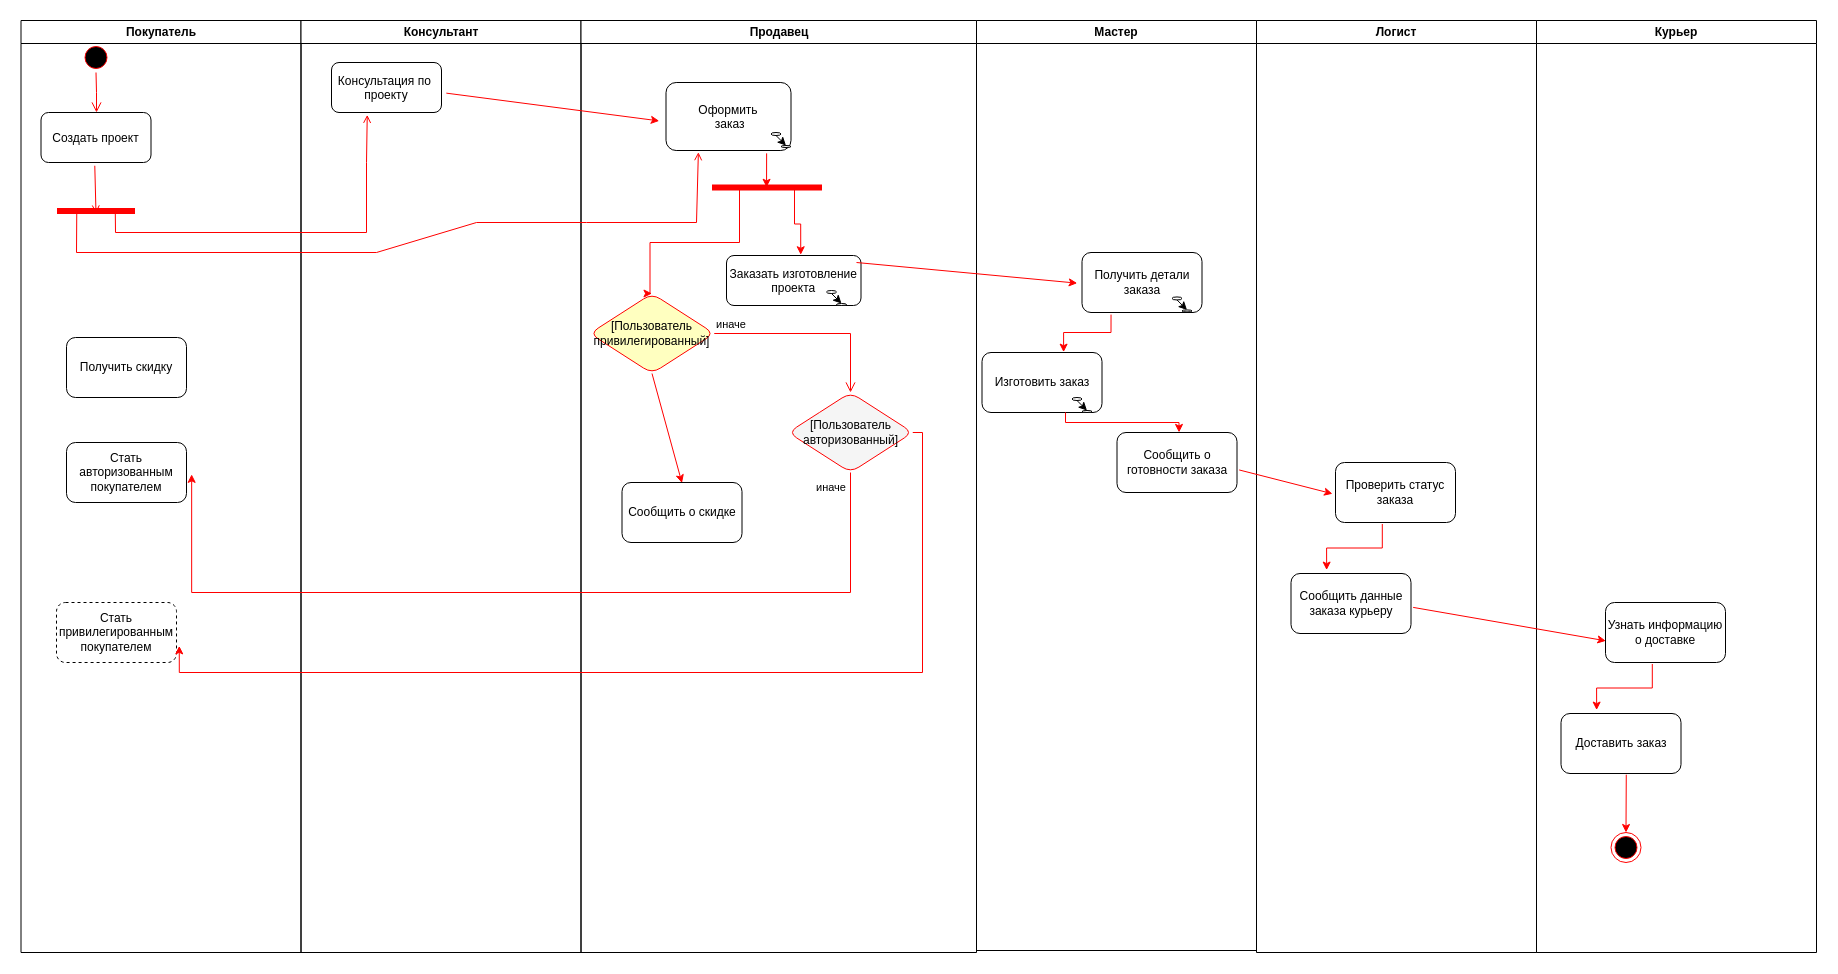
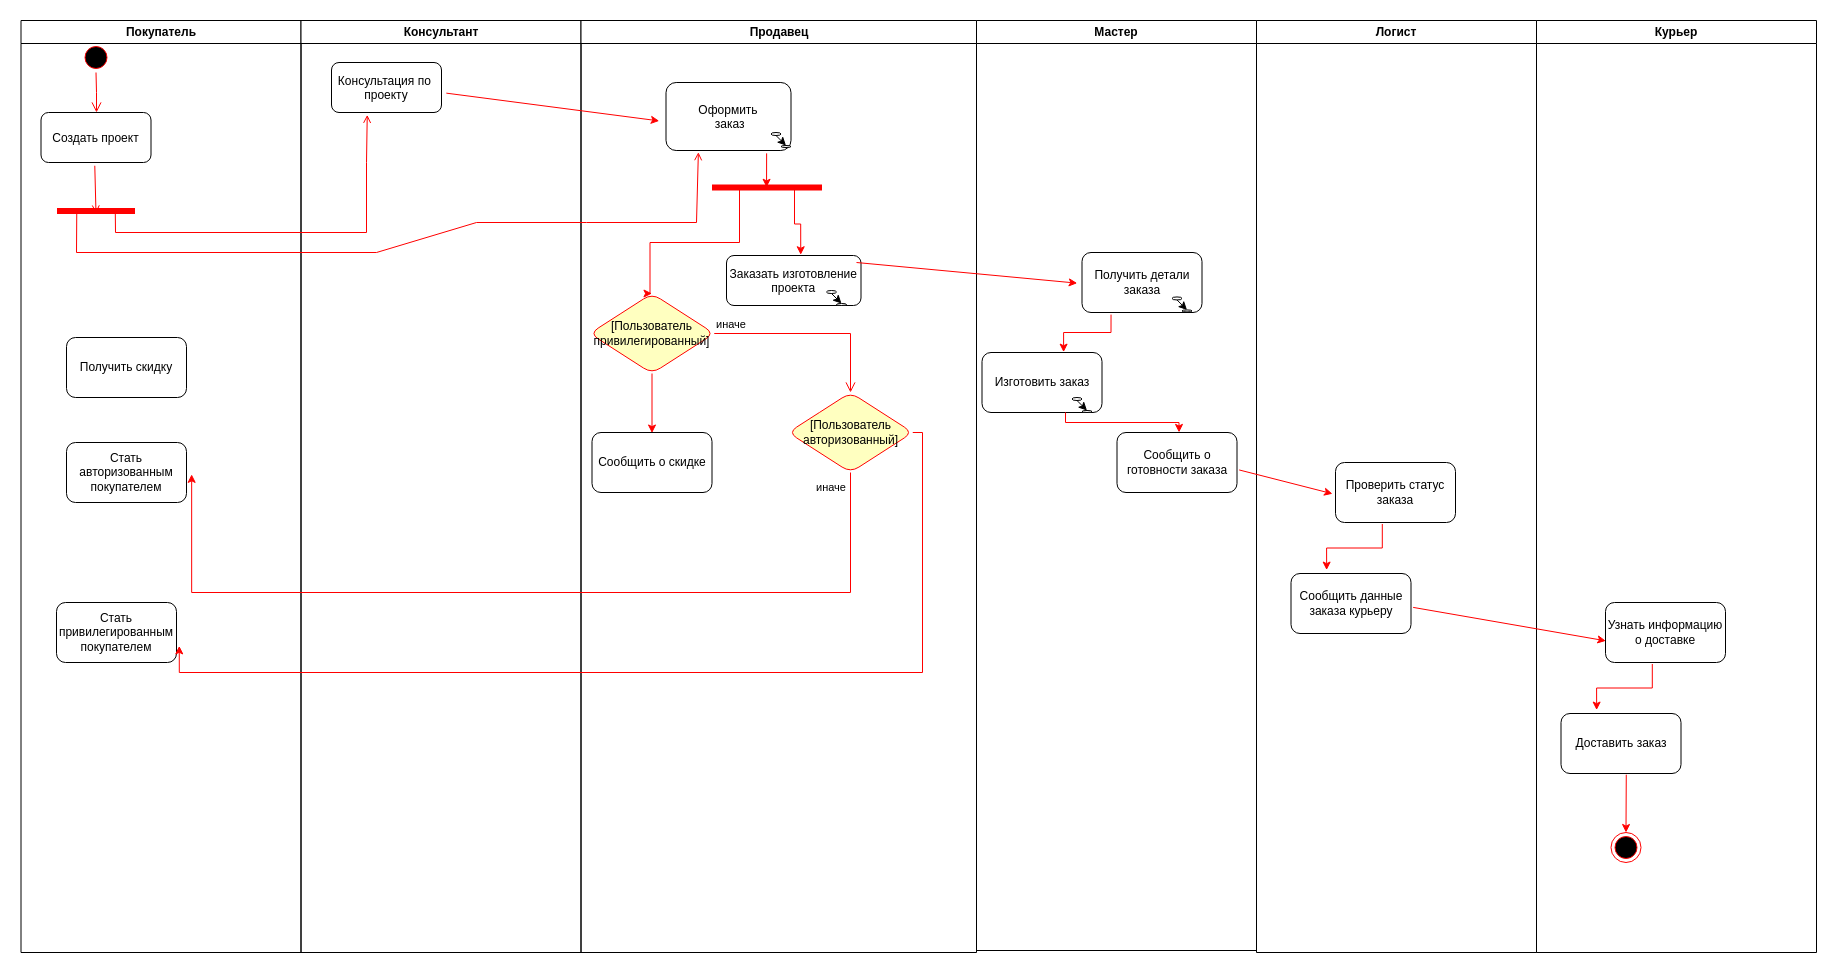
- <mxCell id="30" value="[Пользователь&lt;br&gt;авторизованный]" style="rhombus;whiteSpace=wrap;html=1;fillColor=#f5f5f5;strokeColor=#ff0000;rounded=1;" parent="13" vertex="1"><mxGeometry x="207.25" y="372" width="124.5" height="80" as="geometry" /></mxCell>
+ <mxCell id="30" value="[Пользователь&lt;br&gt;авторизованный]" style="rhombus;whiteSpace=wrap;html=1;fillColor=#ffffc0;strokeColor=#ff0000;rounded=1;" parent="13" vertex="1"><mxGeometry x="207.25" y="372" width="124.5" height="80" as="geometry" /></mxCell>
- <mxCell id="28" value="Сообщить о скидке" style="rounded=1;whiteSpace=wrap;html=1;" parent="13" vertex="1"><mxGeometry x="41" y="462" width="120" height="60" as="geometry" /></mxCell>
+ <mxCell id="28" value="Сообщить о скидке" style="rounded=1;whiteSpace=wrap;html=1;" parent="13" vertex="1"><mxGeometry x="11" y="412" width="120" height="60" as="geometry" /></mxCell>
- <mxCell id="10" value="Стать привилегированным&lt;br&gt;покупателем" style="rounded=1;whiteSpace=wrap;html=1;dashed=1;" parent="2" vertex="1"><mxGeometry x="35.5" y="582" width="120" height="60" as="geometry" /></mxCell>
+ <mxCell id="10" value="Стать привилегированным&lt;br&gt;покупателем" style="rounded=1;whiteSpace=wrap;html=1;" parent="2" vertex="1"><mxGeometry x="35.5" y="582" width="120" height="60" as="geometry" /></mxCell>
